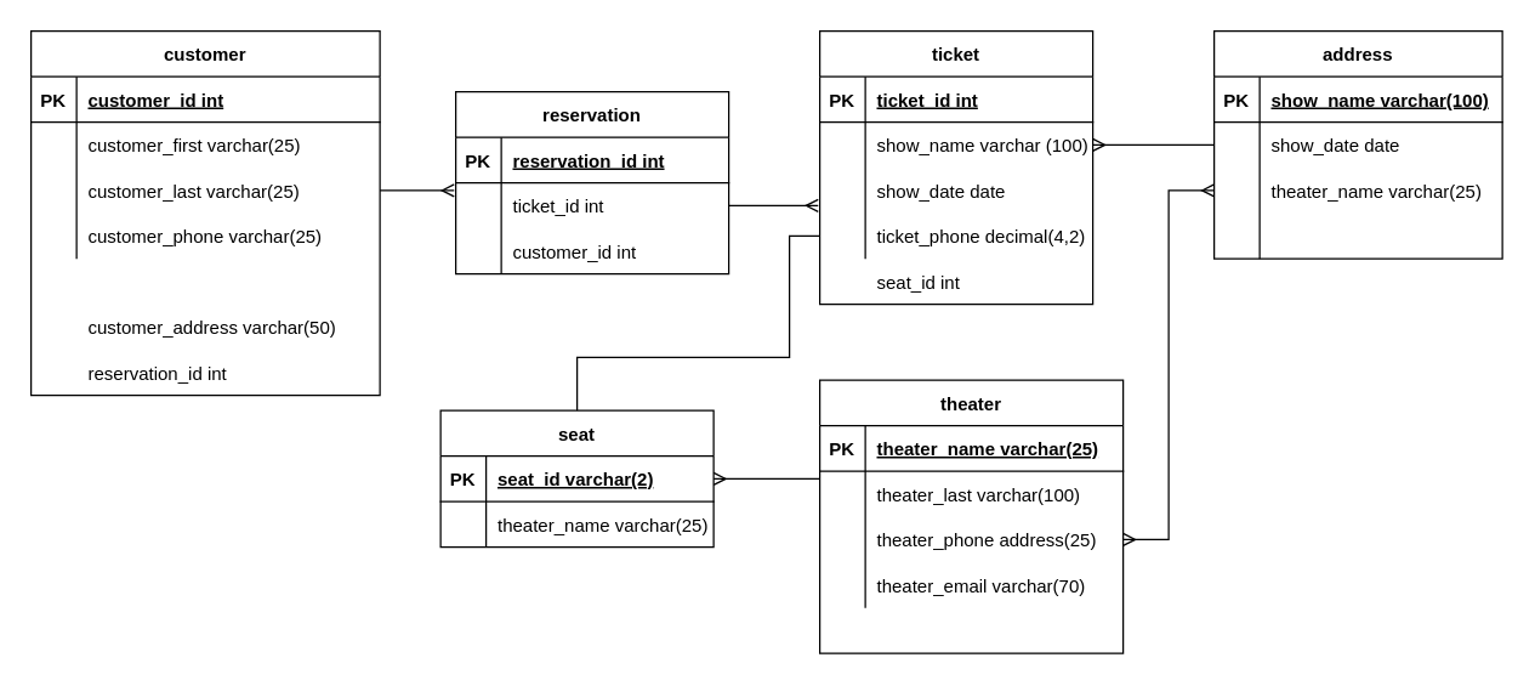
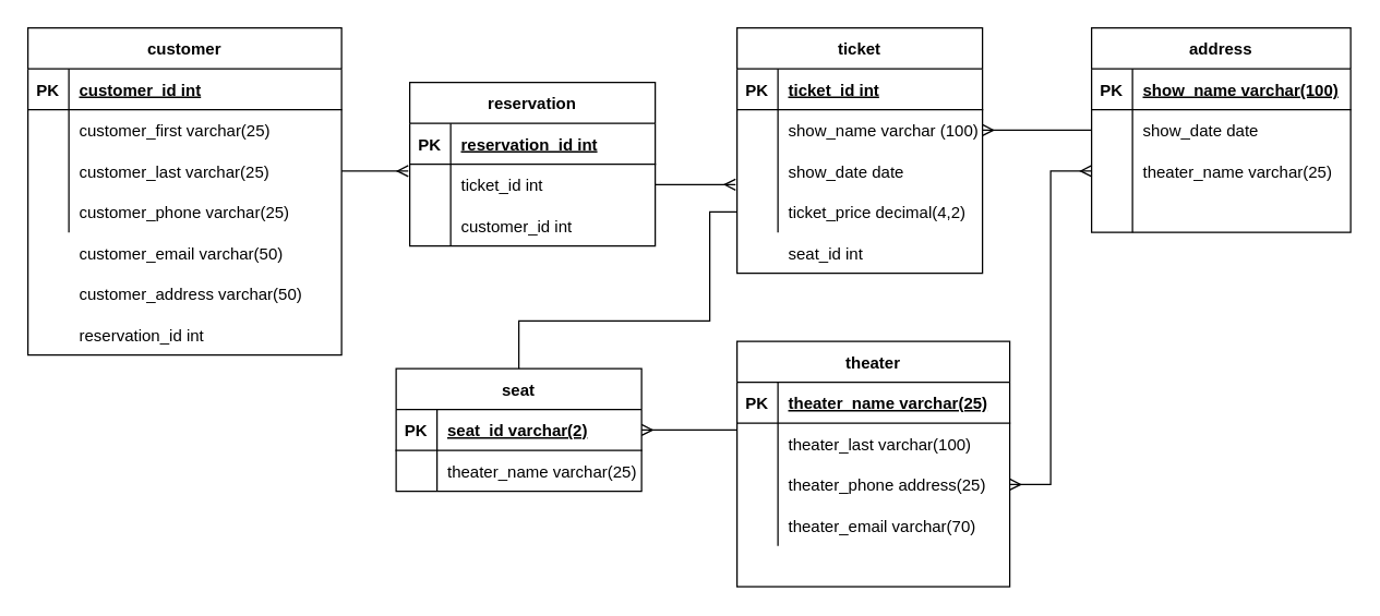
- <mxCell id="59" value="ticket_phone decimal(4,2)" style="shape=partialRectangle;connectable=0;fillColor=none;top=0;left=0;bottom=0;right=0;align=left;spacingLeft=6;overflow=hidden;" vertex="1" parent="1"><mxGeometry x="570" y="140" width="150" height="30" as="geometry" /></mxCell>
+ <mxCell id="59" value="ticket_price decimal(4,2)" style="shape=partialRectangle;connectable=0;fillColor=none;top=0;left=0;bottom=0;right=0;align=left;spacingLeft=6;overflow=hidden;" vertex="1" parent="1"><mxGeometry x="570" y="140" width="150" height="30" as="geometry" /></mxCell>
+ <mxCell id="31" value="customer_email varchar(50)" style="shape=partialRectangle;connectable=0;fillColor=none;top=0;left=0;bottom=0;right=0;align=left;spacingLeft=6;overflow=hidden;" vertex="1" parent="1"><mxGeometry x="50" y="170" width="200" height="30" as="geometry" /></mxCell>
